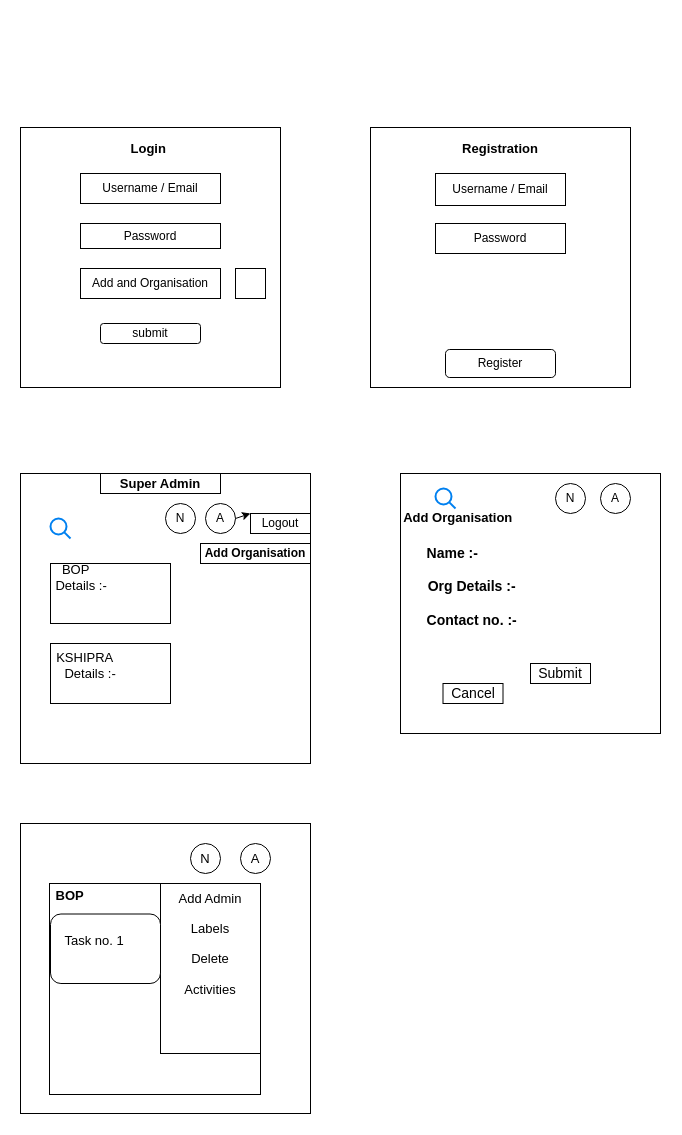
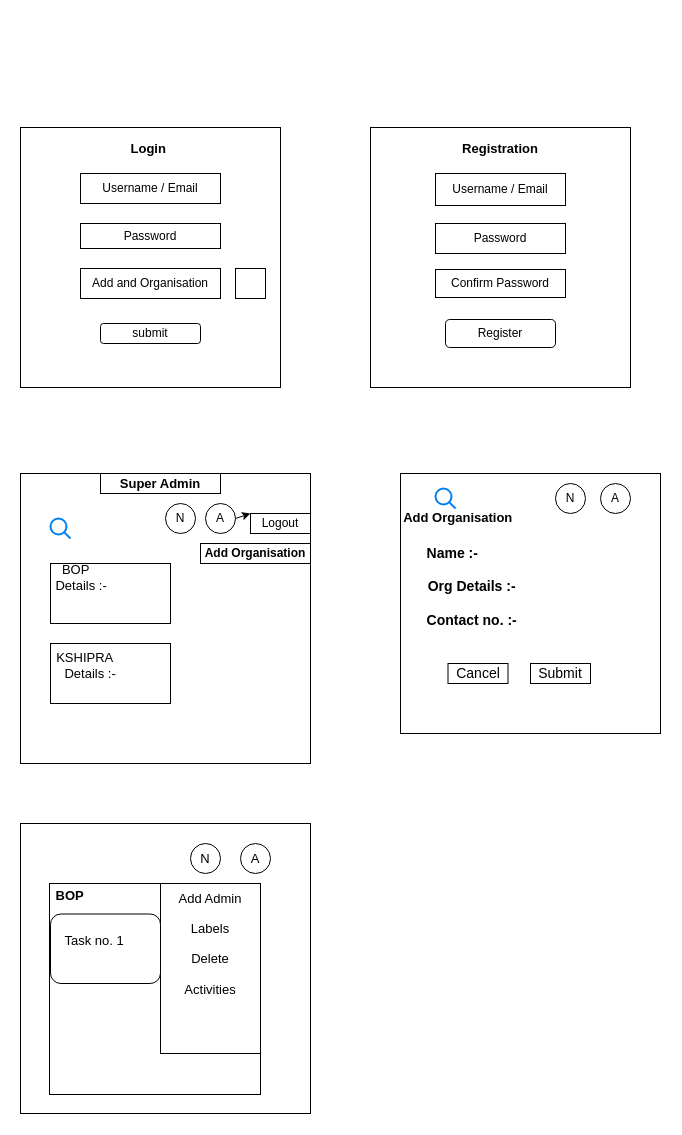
+ <mxCell id="18" value="Confirm Password" style="rounded=0;whiteSpace=wrap;html=1;" vertex="1" parent="1"><mxGeometry x="435" y="162" width="130" height="28" as="geometry" /></mxCell>
- <mxCell id="19" value="Register" style="rounded=1;whiteSpace=wrap;html=1;" vertex="1" parent="1"><mxGeometry x="445" y="242" width="110" height="28" as="geometry" /></mxCell>
+ <mxCell id="19" value="Register" style="rounded=1;whiteSpace=wrap;html=1;" vertex="1" parent="1"><mxGeometry x="445" y="212" width="110" height="28" as="geometry" /></mxCell>
- <mxCell id="28" value="Cancel" style="rounded=0;whiteSpace=wrap;html=1;fontSize=14;" vertex="1" parent="1"><mxGeometry x="442.5" y="576" width="60" height="20" as="geometry" /></mxCell>
+ <mxCell id="28" value="Cancel" style="rounded=0;whiteSpace=wrap;html=1;fontSize=14;" vertex="1" parent="1"><mxGeometry x="447.5" y="556" width="60" height="20" as="geometry" /></mxCell>
